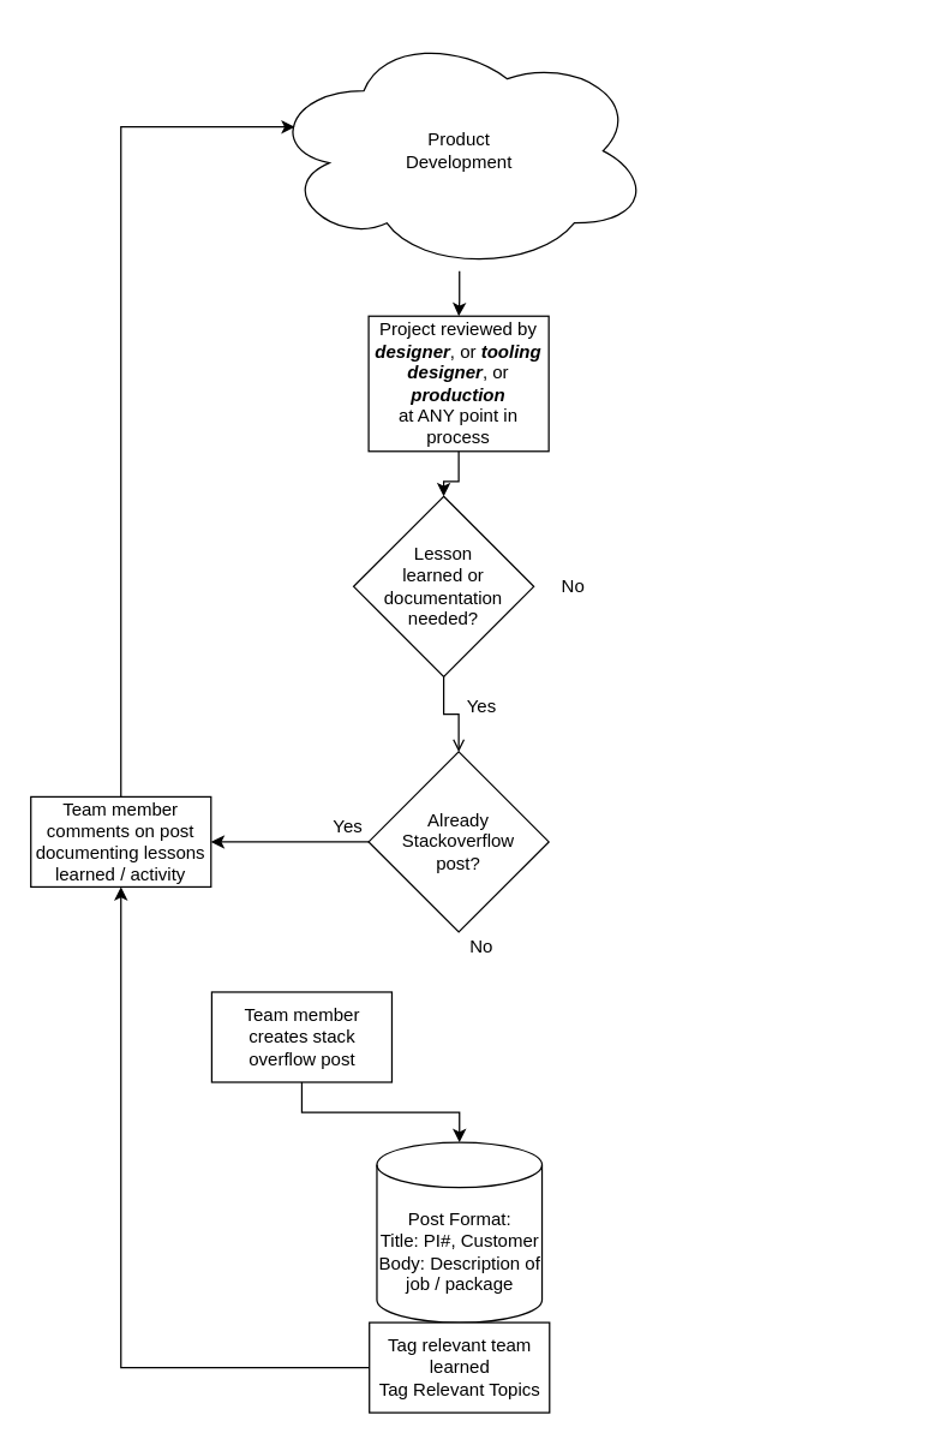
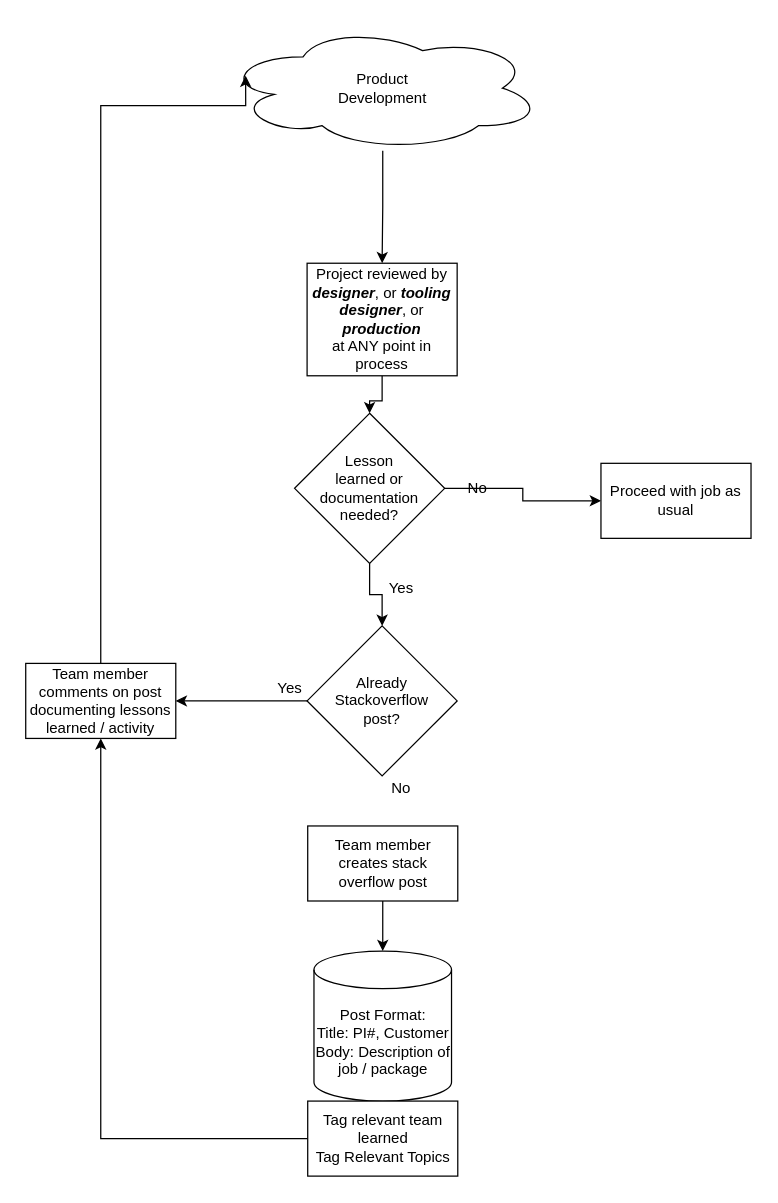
- <mxCell id="3" value="Product &lt;br&gt;Development" style="ellipse;shape=cloud;whiteSpace=wrap;html=1;" vertex="1" parent="1"><mxGeometry x="178" y="20" width="255" height="160" as="geometry" /></mxCell>
+ <mxCell id="3" value="Product &lt;br&gt;Development" style="ellipse;shape=cloud;whiteSpace=wrap;html=1;" vertex="1" parent="1"><mxGeometry x="178" y="20" width="255" height="100" as="geometry" /></mxCell>
+ <mxCell id="6" style="edgeStyle=orthogonalEdgeStyle;rounded=0;orthogonalLoop=1;jettySize=auto;html=1;entryX=0;entryY=0.5;entryDx=0;entryDy=0;" edge="1" parent="1" source="8" target="11"><mxGeometry relative="1" as="geometry" /></mxCell>
+ <mxCell id="11" value="Proceed with job as usual" style="rounded=0;whiteSpace=wrap;html=1;" vertex="1" parent="1"><mxGeometry x="480" y="370" width="120" height="60" as="geometry" /></mxCell>
- <mxCell id="7" style="edgeStyle=orthogonalEdgeStyle;rounded=0;orthogonalLoop=1;jettySize=auto;html=1;entryX=0.5;entryY=0;entryDx=0;entryDy=0;endArrow=open;" edge="1" parent="1" source="8" target="16"><mxGeometry relative="1" as="geometry" /></mxCell>
+ <mxCell id="7" style="edgeStyle=orthogonalEdgeStyle;rounded=0;orthogonalLoop=1;jettySize=auto;html=1;entryX=0.5;entryY=0;entryDx=0;entryDy=0;" edge="1" parent="1" source="8" target="16"><mxGeometry relative="1" as="geometry" /></mxCell>
- <mxCell id="10" value="Team member creates stack overflow post" style="rounded=0;whiteSpace=wrap;html=1;" vertex="1" parent="1"><mxGeometry x="140.5" y="660" width="120" height="60" as="geometry" /></mxCell>
+ <mxCell id="10" value="Team member creates stack overflow post" style="rounded=0;whiteSpace=wrap;html=1;" vertex="1" parent="1"><mxGeometry x="245.5" y="660" width="120" height="60" as="geometry" /></mxCell>
